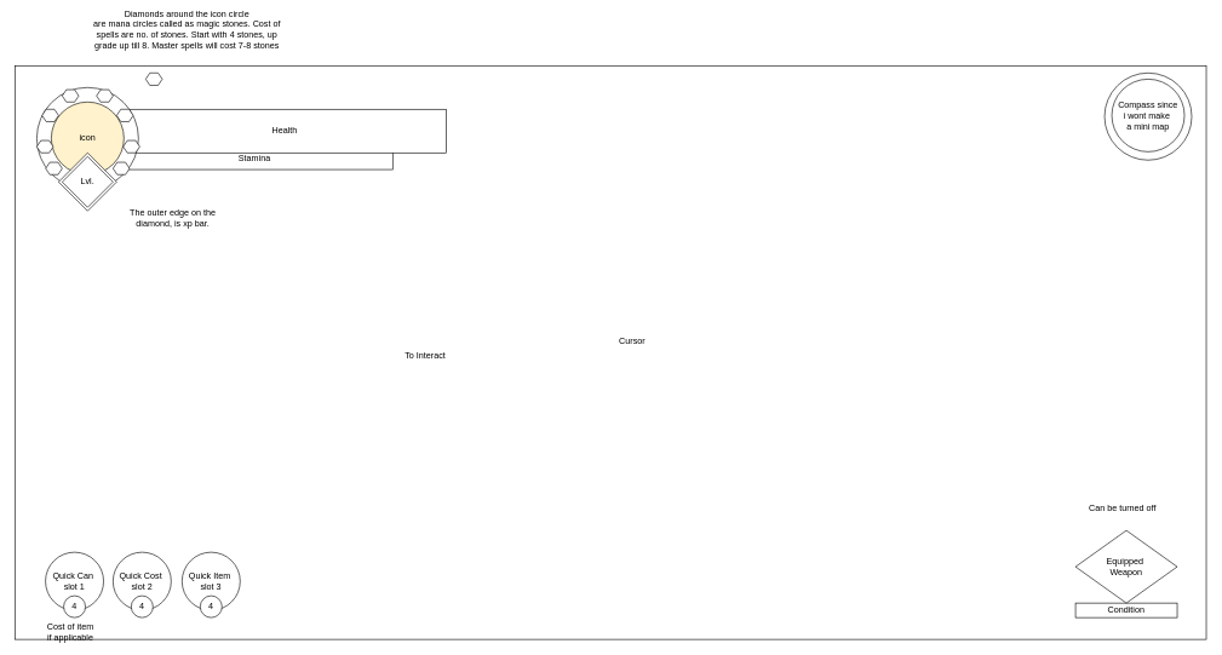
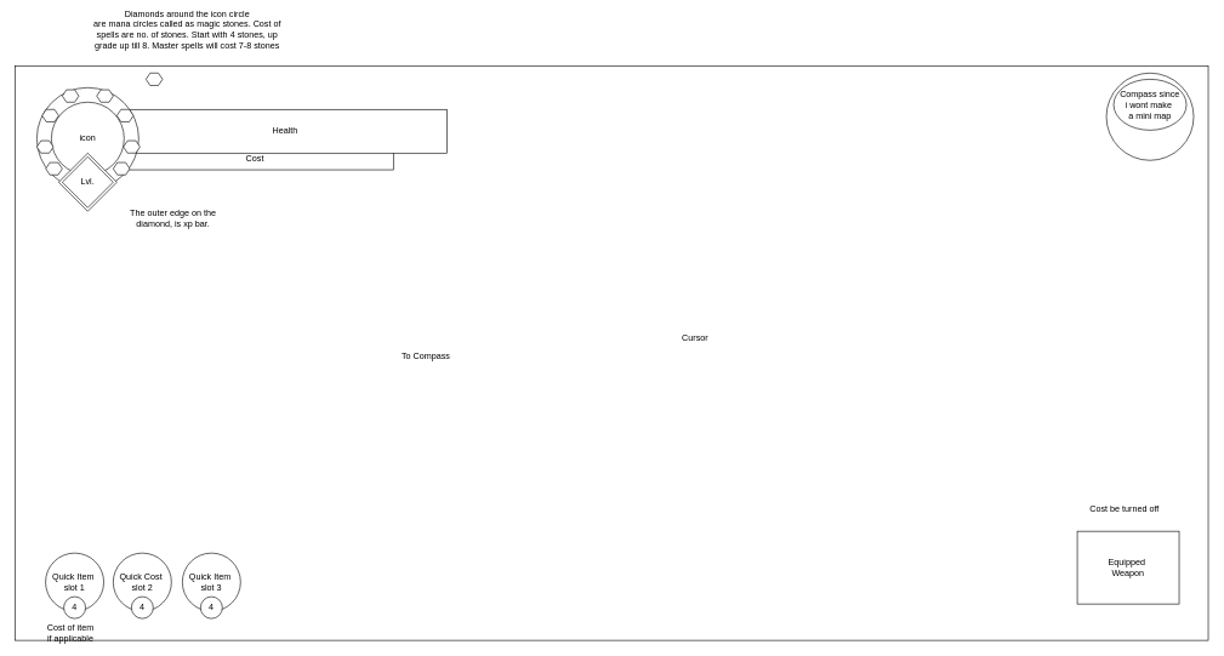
- <mxCell id="23" value="Compass since&lt;br&gt;i wont make&amp;nbsp;&lt;br&gt;a mini map" style="ellipse;whiteSpace=wrap;html=1;aspect=fixed;" vertex="1" parent="1"><mxGeometry x="1530" y="108.5" width="100" height="100" as="geometry" /></mxCell>
+ <mxCell id="23" value="Compass since&lt;br&gt;i wont make&amp;nbsp;&lt;br&gt;a mini map" style="ellipse;whiteSpace=wrap;html=1;aspect=fixed;" vertex="1" parent="1"><mxGeometry x="1530" y="108.5" width="100" height="70" as="geometry" /></mxCell>
- <mxCell id="9" value="icon" style="ellipse;whiteSpace=wrap;html=1;aspect=fixed;fillColor=#fff2cc;" vertex="1" parent="1"><mxGeometry x="70" y="140" width="100" height="100" as="geometry" /></mxCell>
+ <mxCell id="9" value="icon" style="ellipse;whiteSpace=wrap;html=1;aspect=fixed;" vertex="1" parent="1"><mxGeometry x="70" y="140" width="100" height="100" as="geometry" /></mxCell>
- <mxCell id="3" value="Stamina" style="rounded=0;whiteSpace=wrap;html=1;" vertex="1" parent="1"><mxGeometry x="160" y="203" width="380" height="30" as="geometry" /></mxCell>
+ <mxCell id="3" value="Cost" style="rounded=0;whiteSpace=wrap;html=1;" vertex="1" parent="1"><mxGeometry x="160" y="203" width="380" height="30" as="geometry" /></mxCell>
- <mxCell id="21" value="Cursor" style="text;html=1;strokeColor=none;fillColor=none;align=center;verticalAlign=middle;whiteSpace=wrap;rounded=0;" vertex="1" parent="1"><mxGeometry x="850" y="460" width="40" height="20" as="geometry" /></mxCell>
+ <mxCell id="21" value="Cursor" style="text;html=1;strokeColor=none;fillColor=none;align=center;verticalAlign=middle;whiteSpace=wrap;rounded=0;" vertex="1" parent="1"><mxGeometry x="935" y="455" width="40" height="20" as="geometry" /></mxCell>
- <mxCell id="20" value="To Interact" style="text;html=1;strokeColor=none;fillColor=none;align=center;verticalAlign=middle;whiteSpace=wrap;rounded=0;" vertex="1" parent="1"><mxGeometry x="542" y="480" width="86" height="20" as="geometry" /></mxCell>
+ <mxCell id="20" value="To Compass" style="text;html=1;strokeColor=none;fillColor=none;align=center;verticalAlign=middle;whiteSpace=wrap;rounded=0;" vertex="1" parent="1"><mxGeometry x="542" y="480" width="86" height="20" as="geometry" /></mxCell>
- <mxCell id="33" value="Can be turned off" style="text;html=1;strokeColor=none;fillColor=none;align=center;verticalAlign=middle;whiteSpace=wrap;rounded=0;" vertex="1" parent="1"><mxGeometry x="1470" y="670" width="150" height="60" as="geometry" /></mxCell>
+ <mxCell id="33" value="Cost be turned off" style="text;html=1;strokeColor=none;fillColor=none;align=center;verticalAlign=middle;whiteSpace=wrap;rounded=0;" vertex="1" parent="1"><mxGeometry x="1470" y="670" width="150" height="60" as="geometry" /></mxCell>
- <mxCell id="32" value="Equipped&amp;nbsp;&lt;br&gt;Weapon" style="rhombus;whiteSpace=wrap;html=1;" vertex="1" parent="1"><mxGeometry x="1480" y="730" width="140" height="100" as="geometry" /></mxCell>
+ <mxCell id="32" value="Equipped&amp;nbsp;&lt;br&gt;Weapon" style="rounded=0;whiteSpace=wrap;html=1;" vertex="1" parent="1"><mxGeometry x="1480" y="730" width="140" height="100" as="geometry" /></mxCell>
- <mxCell id="24" value="Quick Can&amp;nbsp;&lt;br&gt;slot 1" style="ellipse;whiteSpace=wrap;html=1;aspect=fixed;" vertex="1" parent="1"><mxGeometry x="62" y="760" width="80" height="80" as="geometry" /></mxCell>
+ <mxCell id="24" value="Quick Item&amp;nbsp;&lt;br&gt;slot 1" style="ellipse;whiteSpace=wrap;html=1;aspect=fixed;" vertex="1" parent="1"><mxGeometry x="62" y="760" width="80" height="80" as="geometry" /></mxCell>
- <mxCell id="31" value="Condition" style="rounded=0;whiteSpace=wrap;html=1;" vertex="1" parent="1"><mxGeometry x="1480" y="830" width="140" height="20" as="geometry" /></mxCell>
